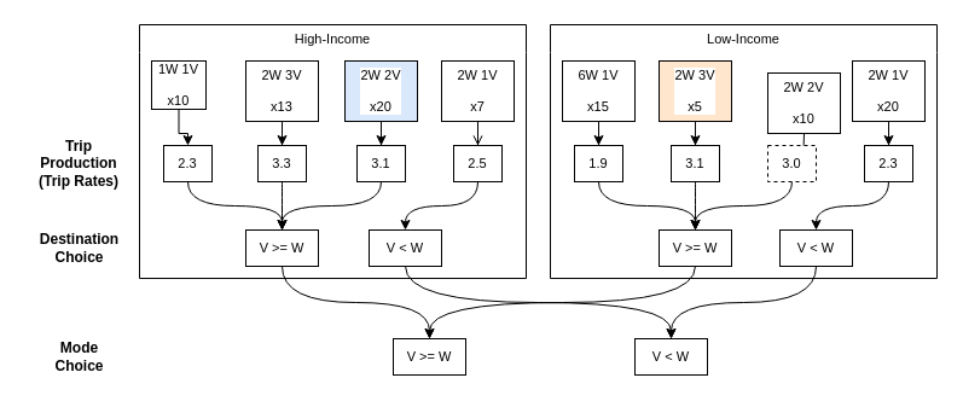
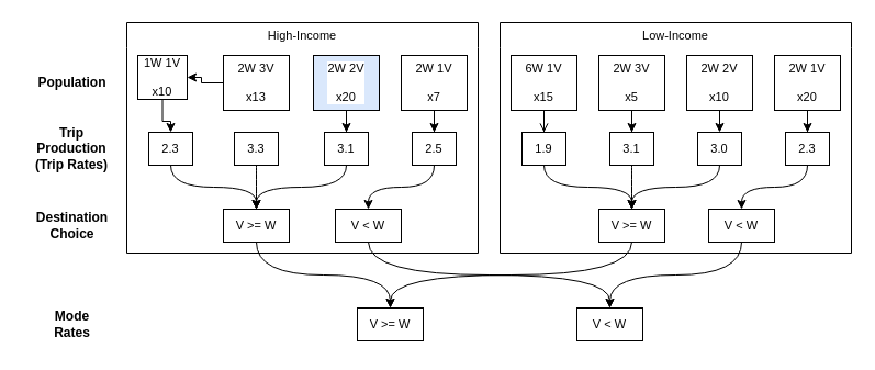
+ <mxCell id="7" value="Population" style="text;html=1;align=center;verticalAlign=middle;resizable=0;points=[];autosize=1;strokeColor=none;fillColor=default;labelBackgroundColor=none;rounded=0;fontStyle=1" parent="1" vertex="1"><mxGeometry x="20" y="60" width="90" height="30" as="geometry" /></mxCell>
- <mxCell id="38" value="2W 3V&lt;br&gt;&lt;br&gt;x5" style="rounded=0;whiteSpace=wrap;html=1;labelBackgroundColor=default;endArrow=classic;fontSize=11;movable=1;resizable=1;rotatable=1;deletable=1;editable=1;locked=0;connectable=1;fillColor=#ffe6cc;" parent="33" vertex="1"><mxGeometry x="90" y="30" width="60" height="50" as="geometry" /></mxCell>
+ <mxCell id="38" value="2W 3V&lt;br&gt;&lt;br&gt;x5" style="rounded=0;whiteSpace=wrap;html=1;labelBackgroundColor=default;endArrow=classic;fontSize=11;movable=1;resizable=1;rotatable=1;deletable=1;editable=1;locked=0;connectable=1;" parent="33" vertex="1"><mxGeometry x="90" y="30" width="60" height="50" as="geometry" /></mxCell>
- <mxCell id="47" value="2W 2V&lt;br&gt;&lt;br&gt;x10" style="rounded=0;whiteSpace=wrap;html=1;labelBackgroundColor=default;endArrow=classic;fontSize=11;movable=0;resizable=0;rotatable=0;deletable=0;editable=0;locked=1;connectable=0;" parent="1" vertex="1"><mxGeometry x="635" y="60" width="60" height="50" as="geometry" /></mxCell>
+ <mxCell id="47" value="2W 2V&lt;br&gt;&lt;br&gt;x10" style="rounded=0;whiteSpace=wrap;html=1;labelBackgroundColor=default;endArrow=classic;fontSize=11;movable=0;resizable=0;rotatable=0;deletable=0;editable=0;locked=1;connectable=0;" parent="1" vertex="1"><mxGeometry x="625" y="50" width="60" height="50" as="geometry" /></mxCell>
- <mxCell id="4" value="" style="edgeStyle=orthogonalEdgeStyle;rounded=0;orthogonalLoop=1;jettySize=auto;html=1;movable=0;resizable=0;rotatable=0;deletable=0;editable=0;locked=1;connectable=0;" parent="1" source="46" target="48" edge="1"><mxGeometry relative="1" as="geometry" /></mxCell>
+ <mxCell id="4" value="" style="edgeStyle=orthogonalEdgeStyle;rounded=0;orthogonalLoop=1;jettySize=auto;html=1;movable=0;resizable=0;rotatable=0;deletable=0;editable=0;locked=1;connectable=0;endArrow=open;" parent="1" source="46" target="48" edge="1"><mxGeometry relative="1" as="geometry" /></mxCell>
- <mxCell id="30" value="" style="edgeStyle=orthogonalEdgeStyle;rounded=0;orthogonalLoop=1;jettySize=auto;html=1;movable=0;resizable=0;rotatable=0;deletable=0;editable=0;locked=1;connectable=0;endArrow=open;" parent="24" source="29" target="28" edge="1"><mxGeometry relative="1" as="geometry" /></mxCell>
+ <mxCell id="30" value="" style="edgeStyle=orthogonalEdgeStyle;rounded=0;orthogonalLoop=1;jettySize=auto;html=1;movable=0;resizable=0;rotatable=0;deletable=0;editable=0;locked=1;connectable=0;" parent="24" source="29" target="28" edge="1"><mxGeometry relative="1" as="geometry" /></mxCell>
- <mxCell id="27" value="" style="edgeStyle=orthogonalEdgeStyle;rounded=0;orthogonalLoop=1;jettySize=auto;html=1;movable=0;resizable=0;rotatable=0;deletable=0;editable=0;locked=1;connectable=0;" parent="24" source="26" target="25" edge="1"><mxGeometry relative="1" as="geometry" /></mxCell>
+ <mxCell id="27" value="" style="edgeStyle=orthogonalEdgeStyle;rounded=0;orthogonalLoop=1;jettySize=auto;html=1;movable=0;resizable=0;rotatable=0;deletable=0;editable=0;locked=1;connectable=0;" parent="24" source="26" target="44" edge="1"><mxGeometry relative="1" as="geometry" /></mxCell>
- <mxCell id="49" value="3.0" style="rounded=0;whiteSpace=wrap;html=1;labelBackgroundColor=default;endArrow=classic;fontSize=11;movable=1;resizable=1;rotatable=1;deletable=1;editable=1;locked=0;connectable=1;dashed=1;" parent="1" vertex="1"><mxGeometry x="635" y="120" width="40" height="30" as="geometry" /></mxCell>
+ <mxCell id="49" value="3.0" style="rounded=0;whiteSpace=wrap;html=1;labelBackgroundColor=default;endArrow=classic;fontSize=11;movable=1;resizable=1;rotatable=1;deletable=1;editable=1;locked=0;connectable=1;" parent="1" vertex="1"><mxGeometry x="635" y="120" width="40" height="30" as="geometry" /></mxCell>
- <mxCell id="23" value="Mode&lt;br&gt;Choice" style="text;html=1;align=center;verticalAlign=middle;resizable=0;points=[];autosize=1;strokeColor=none;fillColor=default;rounded=0;fontStyle=1" parent="1" vertex="1"><mxGeometry y="275" width="60" height="40" as="geometry" x="35" /></mxCell>
+ <mxCell id="23" value="Mode&lt;br&gt;Rates" style="text;html=1;align=center;verticalAlign=middle;resizable=0;points=[];autosize=1;strokeColor=none;fillColor=default;rounded=0;fontStyle=1" parent="1" vertex="1"><mxGeometry y="275" width="60" height="40" as="geometry" x="35" /></mxCell>
